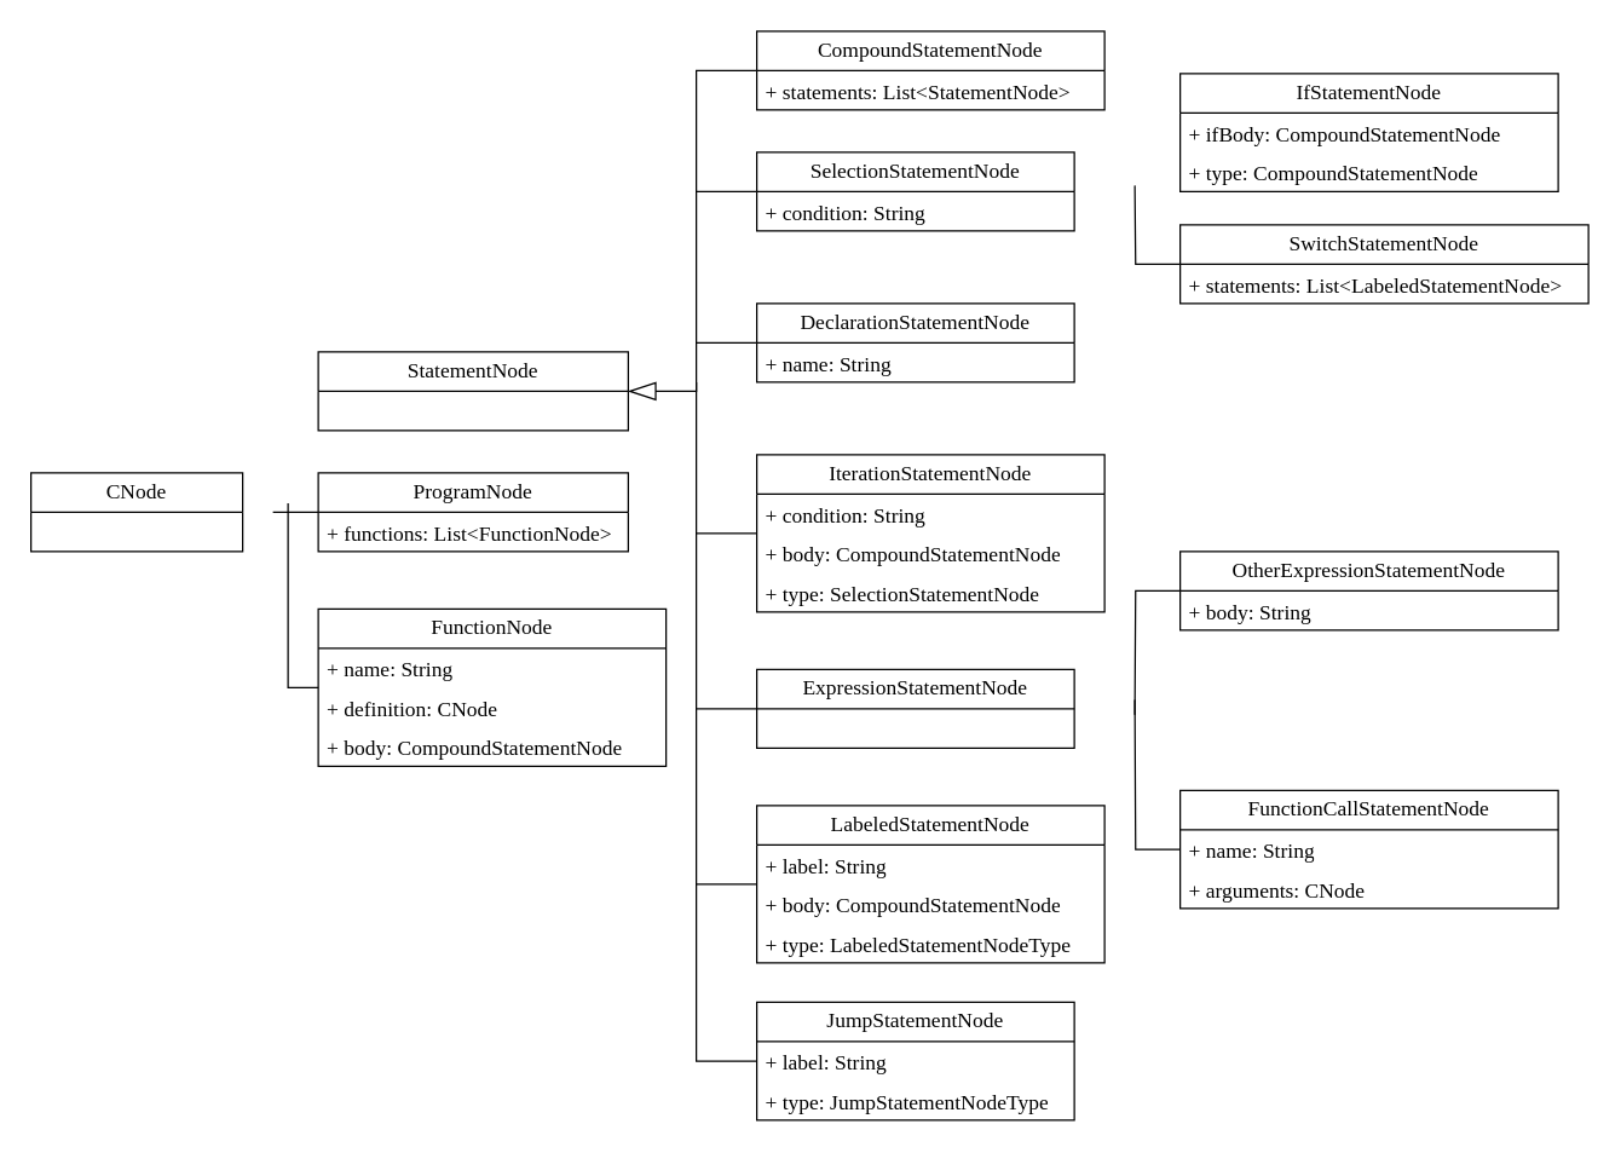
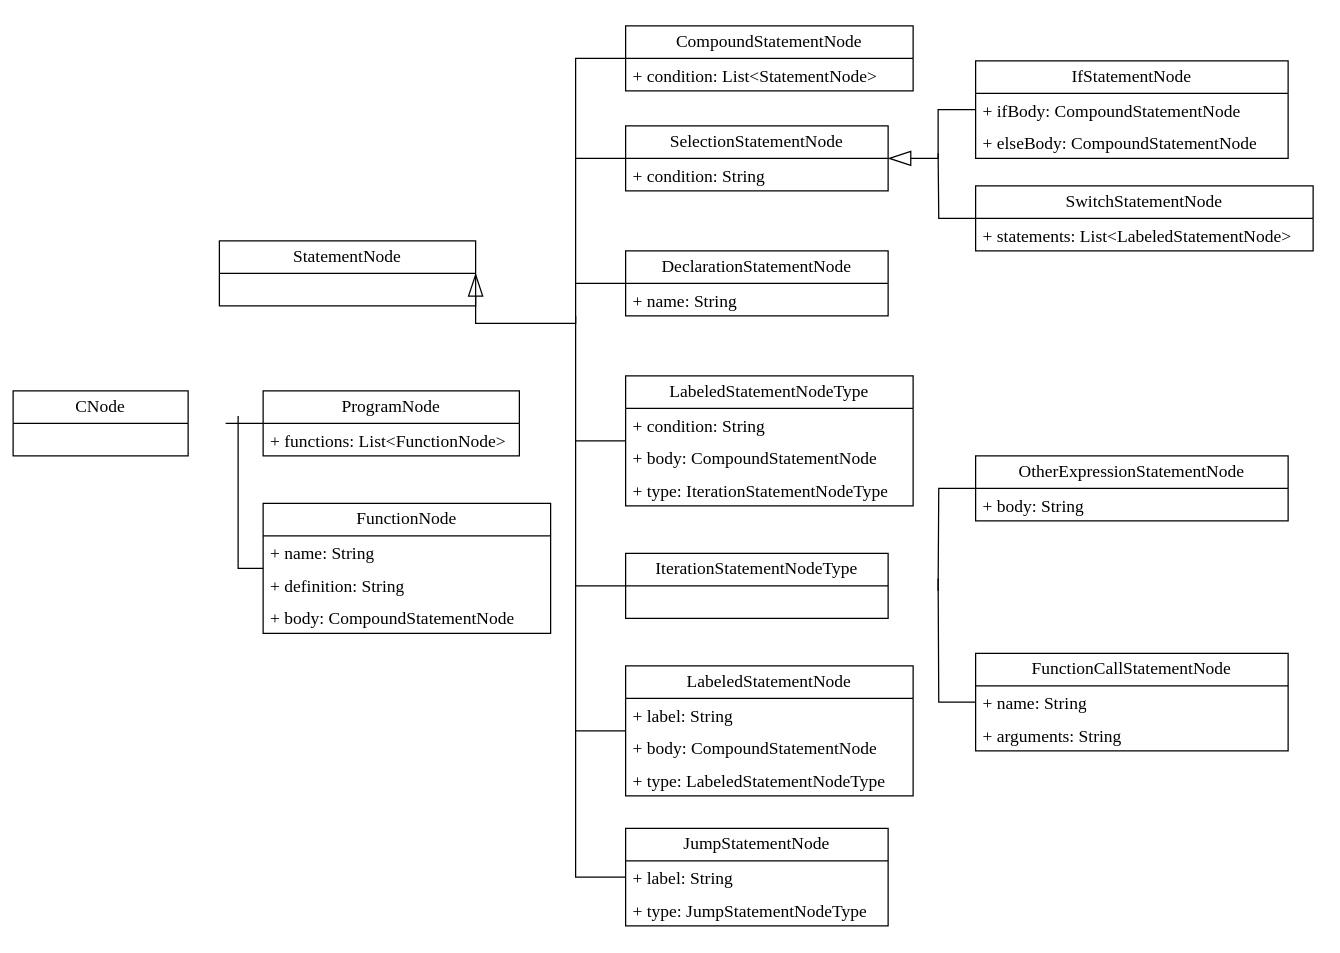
- <mxCell id="36" value="+ statements: List&amp;lt;StatementNode&amp;gt;" style="text;strokeColor=none;fillColor=none;align=left;verticalAlign=top;spacingLeft=4;spacingRight=4;overflow=hidden;rotatable=0;points=[[0,0.5],[1,0.5]];portConstraint=eastwest;whiteSpace=wrap;html=1;fontFamily=Times New Roman;fontSize=14;" vertex="1" parent="35"><mxGeometry y="26" width="230" height="26" as="geometry" /></mxCell>
+ <mxCell id="36" value="+ condition: List&amp;lt;StatementNode&amp;gt;" style="text;strokeColor=none;fillColor=none;align=left;verticalAlign=top;spacingLeft=4;spacingRight=4;overflow=hidden;rotatable=0;points=[[0,0.5],[1,0.5]];portConstraint=eastwest;whiteSpace=wrap;html=1;fontFamily=Times New Roman;fontSize=14;" vertex="1" parent="35"><mxGeometry y="26" width="230" height="26" as="geometry" /></mxCell>
+ <mxCell id="50" style="edgeStyle=orthogonalEdgeStyle;rounded=0;orthogonalLoop=1;jettySize=auto;html=1;endArrow=blockThin;endFill=0;endSize=16;fontFamily=Times New Roman;fontSize=14;" edge="1" parent="1" source="38" target="4"><mxGeometry relative="1" as="geometry" /></mxCell>
- <mxCell id="39" value="+ type: CompoundStatementNode" style="text;strokeColor=none;fillColor=none;align=left;verticalAlign=top;spacingLeft=4;spacingRight=4;overflow=hidden;rotatable=0;points=[[0,0.5],[1,0.5]];portConstraint=eastwest;whiteSpace=wrap;html=1;fontFamily=Times New Roman;fontSize=14;" vertex="1" parent="37"><mxGeometry y="52" width="250" height="26" as="geometry" /></mxCell>
+ <mxCell id="39" value="+ elseBody: CompoundStatementNode" style="text;strokeColor=none;fillColor=none;align=left;verticalAlign=top;spacingLeft=4;spacingRight=4;overflow=hidden;rotatable=0;points=[[0,0.5],[1,0.5]];portConstraint=eastwest;whiteSpace=wrap;html=1;fontFamily=Times New Roman;fontSize=14;" vertex="1" parent="37"><mxGeometry y="52" width="250" height="26" as="geometry" /></mxCell>
- <mxCell id="14" value="StatementNode" style="swimlane;fontStyle=0;childLayout=stackLayout;horizontal=1;startSize=26;fillColor=none;horizontalStack=0;resizeParent=1;resizeParentMax=0;resizeLast=0;collapsible=1;marginBottom=0;whiteSpace=wrap;html=1;fontFamily=Times New Roman;fontSize=14;" vertex="1" parent="1"><mxGeometry x="210" y="232" width="205" height="52" as="geometry" /></mxCell>
+ <mxCell id="14" value="StatementNode" style="swimlane;fontStyle=0;childLayout=stackLayout;horizontal=1;startSize=26;fillColor=none;horizontalStack=0;resizeParent=1;resizeParentMax=0;resizeLast=0;collapsible=1;marginBottom=0;whiteSpace=wrap;html=1;fontFamily=Times New Roman;fontSize=14;" vertex="1" parent="1"><mxGeometry x="175" y="192" width="205" height="52" as="geometry" /></mxCell>
- <mxCell id="19" value="IterationStatementNode" style="swimlane;fontStyle=0;childLayout=stackLayout;horizontal=1;startSize=26;fillColor=none;horizontalStack=0;resizeParent=1;resizeParentMax=0;resizeLast=0;collapsible=1;marginBottom=0;whiteSpace=wrap;html=1;fontFamily=Times New Roman;fontSize=14;" vertex="1" parent="1"><mxGeometry x="500" y="300" width="230" height="104" as="geometry" /></mxCell>
+ <mxCell id="19" value="LabeledStatementNodeType" style="swimlane;fontStyle=0;childLayout=stackLayout;horizontal=1;startSize=26;fillColor=none;horizontalStack=0;resizeParent=1;resizeParentMax=0;resizeLast=0;collapsible=1;marginBottom=0;whiteSpace=wrap;html=1;fontFamily=Times New Roman;fontSize=14;" vertex="1" parent="1"><mxGeometry x="500" y="300" width="230" height="104" as="geometry" /></mxCell>
- <mxCell id="2" value="CNode" style="swimlane;fontStyle=0;childLayout=stackLayout;horizontal=1;startSize=26;fillColor=none;horizontalStack=0;resizeParent=1;resizeParentMax=0;resizeLast=0;collapsible=1;marginBottom=0;whiteSpace=wrap;html=1;fontFamily=Times New Roman;fontSize=14;" vertex="1" parent="1"><mxGeometry x="20" y="312" width="140" height="52" as="geometry" /></mxCell>
+ <mxCell id="2" value="CNode" style="swimlane;fontStyle=0;childLayout=stackLayout;horizontal=1;startSize=26;fillColor=none;horizontalStack=0;resizeParent=1;resizeParentMax=0;resizeLast=0;collapsible=1;marginBottom=0;whiteSpace=wrap;html=1;fontFamily=Times New Roman;fontSize=14;" vertex="1" parent="1"><mxGeometry x="10" y="312" width="140" height="52" as="geometry" /></mxCell>
- <mxCell id="22" value="+ type: SelectionStatementNode" style="text;strokeColor=none;fillColor=none;align=left;verticalAlign=top;spacingLeft=4;spacingRight=4;overflow=hidden;rotatable=0;points=[[0,0.5],[1,0.5]];portConstraint=eastwest;whiteSpace=wrap;html=1;fontFamily=Times New Roman;fontSize=14;" vertex="1" parent="19"><mxGeometry y="78" width="230" height="26" as="geometry" /></mxCell>
+ <mxCell id="22" value="+ type: IterationStatementNodeType" style="text;strokeColor=none;fillColor=none;align=left;verticalAlign=top;spacingLeft=4;spacingRight=4;overflow=hidden;rotatable=0;points=[[0,0.5],[1,0.5]];portConstraint=eastwest;whiteSpace=wrap;html=1;fontFamily=Times New Roman;fontSize=14;" vertex="1" parent="19"><mxGeometry y="78" width="230" height="26" as="geometry" /></mxCell>
- <mxCell id="33" value="ExpressionStatementNode" style="swimlane;fontStyle=0;childLayout=stackLayout;horizontal=1;startSize=26;fillColor=none;horizontalStack=0;resizeParent=1;resizeParentMax=0;resizeLast=0;collapsible=1;marginBottom=0;whiteSpace=wrap;html=1;fontFamily=Times New Roman;fontSize=14;" vertex="1" parent="1"><mxGeometry x="500" y="442" width="210" height="52" as="geometry" /></mxCell>
+ <mxCell id="33" value="IterationStatementNodeType" style="swimlane;fontStyle=0;childLayout=stackLayout;horizontal=1;startSize=26;fillColor=none;horizontalStack=0;resizeParent=1;resizeParentMax=0;resizeLast=0;collapsible=1;marginBottom=0;whiteSpace=wrap;html=1;fontFamily=Times New Roman;fontSize=14;" vertex="1" parent="1"><mxGeometry x="500" y="442" width="210" height="52" as="geometry" /></mxCell>
- <mxCell id="12" value="+ definition: CNode" style="text;strokeColor=none;fillColor=none;align=left;verticalAlign=top;spacingLeft=4;spacingRight=4;overflow=hidden;rotatable=0;points=[[0,0.5],[1,0.5]];portConstraint=eastwest;whiteSpace=wrap;html=1;fontFamily=Times New Roman;fontSize=14;" vertex="1" parent="10"><mxGeometry y="52" width="230" height="26" as="geometry" /></mxCell>
+ <mxCell id="12" value="+ definition: String" style="text;strokeColor=none;fillColor=none;align=left;verticalAlign=top;spacingLeft=4;spacingRight=4;overflow=hidden;rotatable=0;points=[[0,0.5],[1,0.5]];portConstraint=eastwest;whiteSpace=wrap;html=1;fontFamily=Times New Roman;fontSize=14;" vertex="1" parent="10"><mxGeometry y="52" width="230" height="26" as="geometry" /></mxCell>
- <mxCell id="46" value="+ arguments: CNode" style="text;strokeColor=none;fillColor=none;align=left;verticalAlign=top;spacingLeft=4;spacingRight=4;overflow=hidden;rotatable=0;points=[[0,0.5],[1,0.5]];portConstraint=eastwest;whiteSpace=wrap;html=1;fontFamily=Times New Roman;fontSize=14;" vertex="1" parent="43"><mxGeometry y="52" width="250" height="26" as="geometry" /></mxCell>
+ <mxCell id="46" value="+ arguments: String" style="text;strokeColor=none;fillColor=none;align=left;verticalAlign=top;spacingLeft=4;spacingRight=4;overflow=hidden;rotatable=0;points=[[0,0.5],[1,0.5]];portConstraint=eastwest;whiteSpace=wrap;html=1;fontFamily=Times New Roman;fontSize=14;" vertex="1" parent="43"><mxGeometry y="52" width="250" height="26" as="geometry" /></mxCell>
